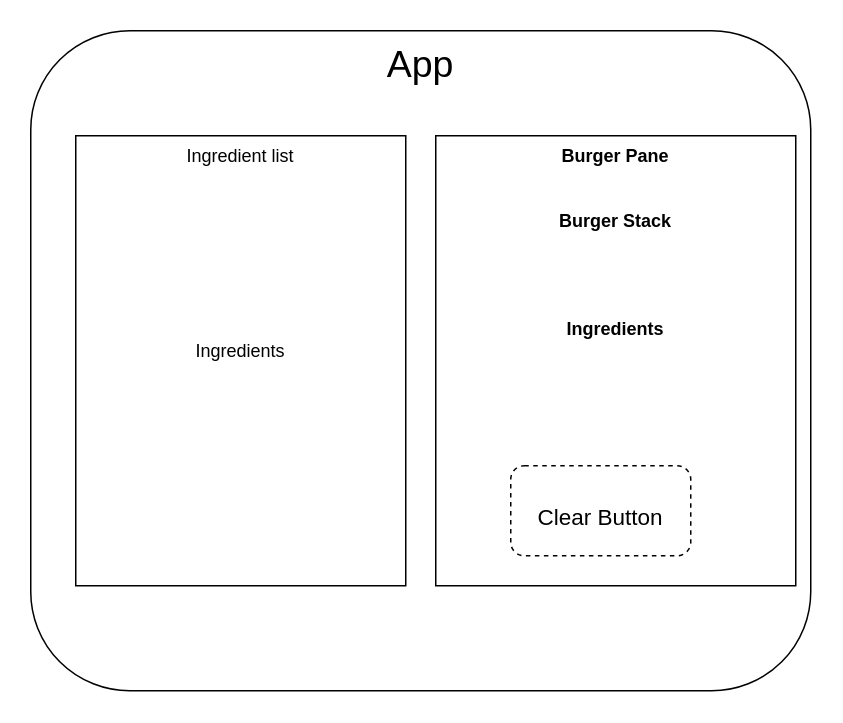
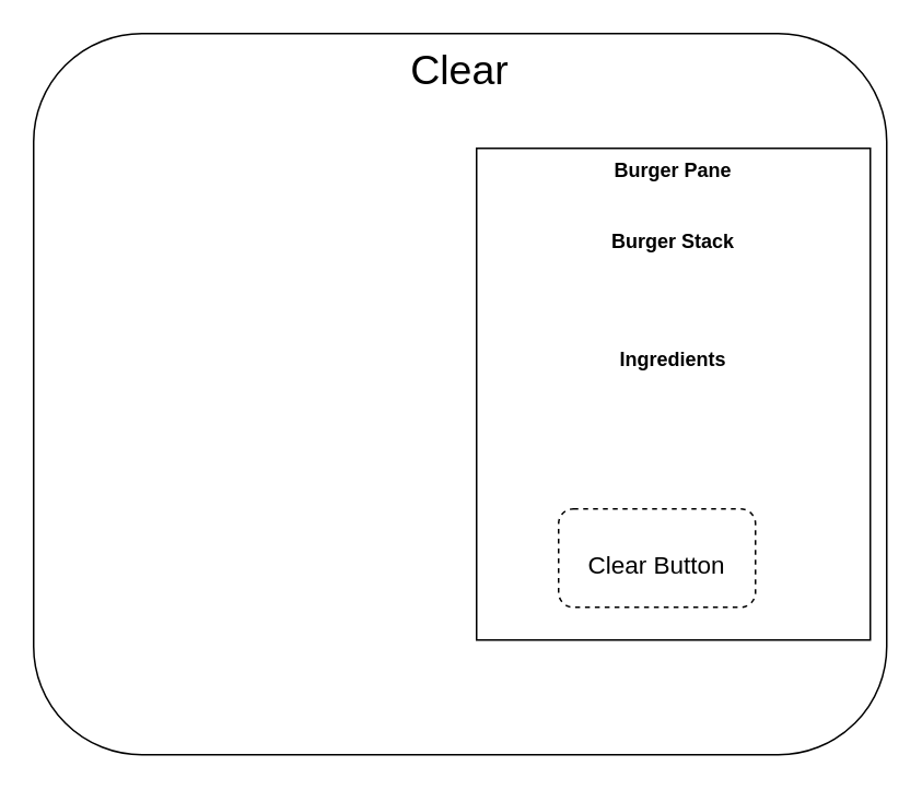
- <mxCell id="2" value="App" style="rounded=1;whiteSpace=wrap;html=1;verticalAlign=top;labelPosition=center;verticalLabelPosition=middle;align=center;horizontal=1;fontSize=25;" vertex="1" parent="1"><mxGeometry x="20" y="20" width="520" height="440" as="geometry" /></mxCell>
+ <mxCell id="2" value="Clear" style="rounded=1;whiteSpace=wrap;html=1;verticalAlign=top;labelPosition=center;verticalLabelPosition=middle;align=center;horizontal=1;fontSize=25;" vertex="1" parent="1"><mxGeometry x="20" y="20" width="520" height="440" as="geometry" /></mxCell>
- <mxCell id="3" value="Ingredient list&lt;br&gt;&lt;br&gt;&lt;br&gt;&lt;br&gt;&lt;br&gt;&lt;br&gt;&lt;br&gt;&lt;br&gt;&lt;br&gt;Ingredients" style="rounded=0;whiteSpace=wrap;html=1;verticalAlign=top;" vertex="1" parent="1"><mxGeometry x="50" y="90" width="220" height="300" as="geometry" /></mxCell>
